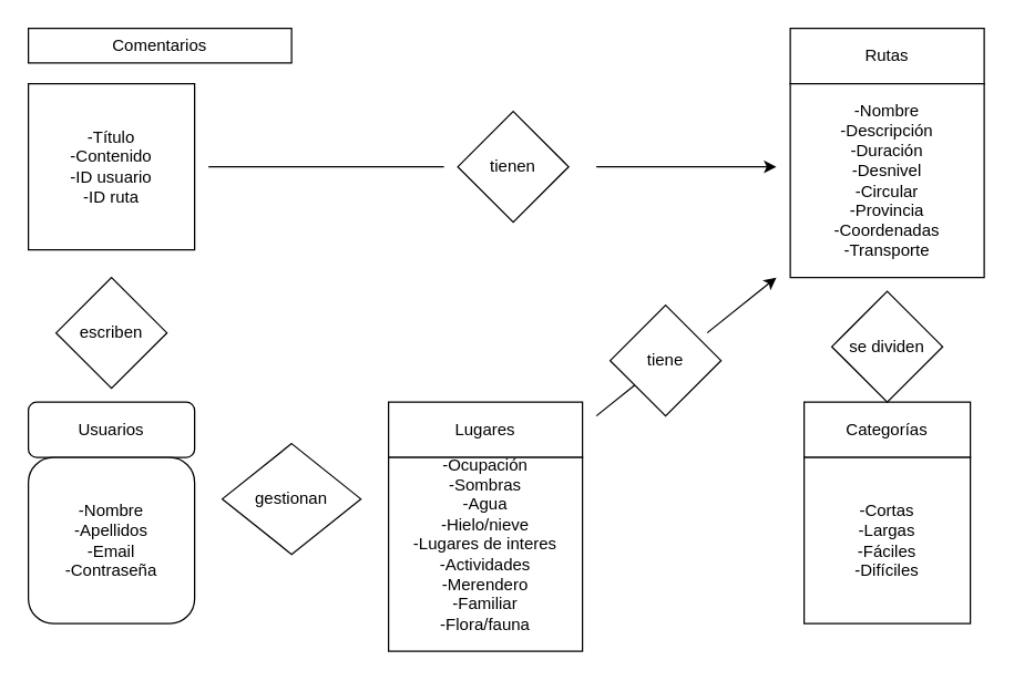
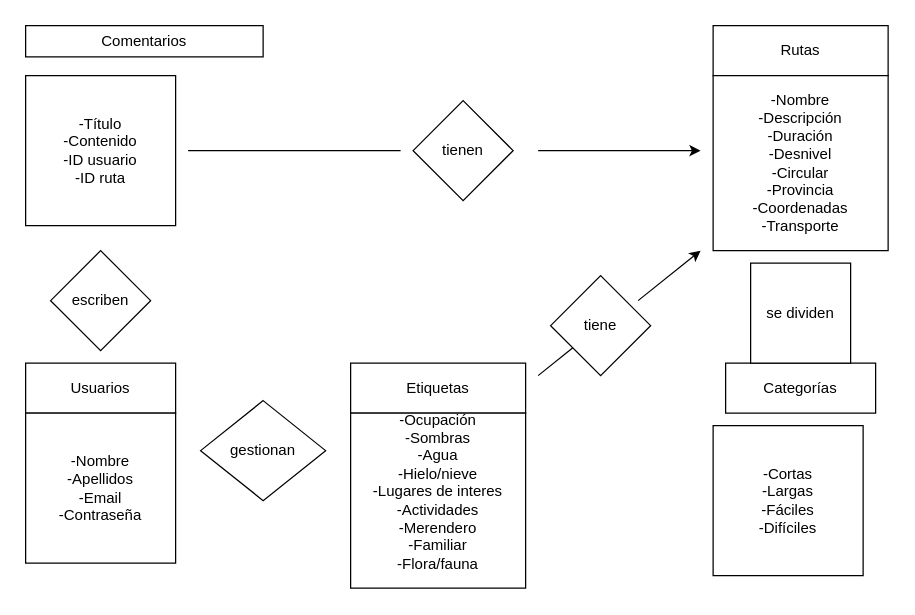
- <mxCell id="12" value="se dividen" style="rhombus;whiteSpace=wrap;html=1;" vertex="1" parent="1"><mxGeometry x="600" y="210" width="80" height="80" as="geometry" /></mxCell>
+ <mxCell id="12" value="se dividen" style="whiteSpace=wrap;html=1;rounded=0;" vertex="1" parent="1"><mxGeometry x="600" y="210" width="80" height="80" as="geometry" /></mxCell>
- <mxCell id="4" value="Usuarios" style="whiteSpace=wrap;html=1;rounded=1;" vertex="1" parent="1"><mxGeometry x="20" y="290" width="120" height="40" as="geometry" /></mxCell>
+ <mxCell id="4" value="Usuarios" style="rounded=0;whiteSpace=wrap;html=1;" vertex="1" parent="1"><mxGeometry x="20" y="290" width="120" height="40" as="geometry" /></mxCell>
- <mxCell id="10" value="Lugares" style="rounded=0;whiteSpace=wrap;html=1;" vertex="1" parent="1"><mxGeometry x="280" y="290" width="140" height="40" as="geometry" /></mxCell>
+ <mxCell id="10" value="Etiquetas" style="rounded=0;whiteSpace=wrap;html=1;" vertex="1" parent="1"><mxGeometry x="280" y="290" width="140" height="40" as="geometry" /></mxCell>
- <mxCell id="8" value="&lt;div&gt;-Nombre&lt;/div&gt;&lt;div&gt;-Apellidos&lt;/div&gt;&lt;div&gt;-Email&lt;/div&gt;&lt;div&gt;-Contraseña&lt;br&gt;&lt;/div&gt;" style="whiteSpace=wrap;html=1;aspect=fixed;rounded=1;" vertex="1" parent="1"><mxGeometry x="20" y="330" width="120" height="120" as="geometry" /></mxCell>
+ <mxCell id="8" value="&lt;div&gt;-Nombre&lt;/div&gt;&lt;div&gt;-Apellidos&lt;/div&gt;&lt;div&gt;-Email&lt;/div&gt;&lt;div&gt;-Contraseña&lt;br&gt;&lt;/div&gt;" style="whiteSpace=wrap;html=1;aspect=fixed;" vertex="1" parent="1"><mxGeometry x="20" y="330" width="120" height="120" as="geometry" /></mxCell>
- <mxCell id="9" value="&lt;div&gt;-Cortas&lt;/div&gt;&lt;div&gt;-Largas&lt;/div&gt;&lt;div&gt;-Fáciles&lt;/div&gt;&lt;div&gt;-Difíciles&lt;br&gt;&lt;/div&gt;" style="whiteSpace=wrap;html=1;aspect=fixed;" vertex="1" parent="1"><mxGeometry x="580" y="330" width="120" height="120" as="geometry" /></mxCell>
+ <mxCell id="9" value="&lt;div&gt;-Cortas&lt;/div&gt;&lt;div&gt;-Largas&lt;/div&gt;&lt;div&gt;-Fáciles&lt;/div&gt;&lt;div&gt;-Difíciles&lt;br&gt;&lt;/div&gt;" style="whiteSpace=wrap;html=1;aspect=fixed;" vertex="1" parent="1"><mxGeometry x="570" y="340" width="120" height="120" as="geometry" /></mxCell>
